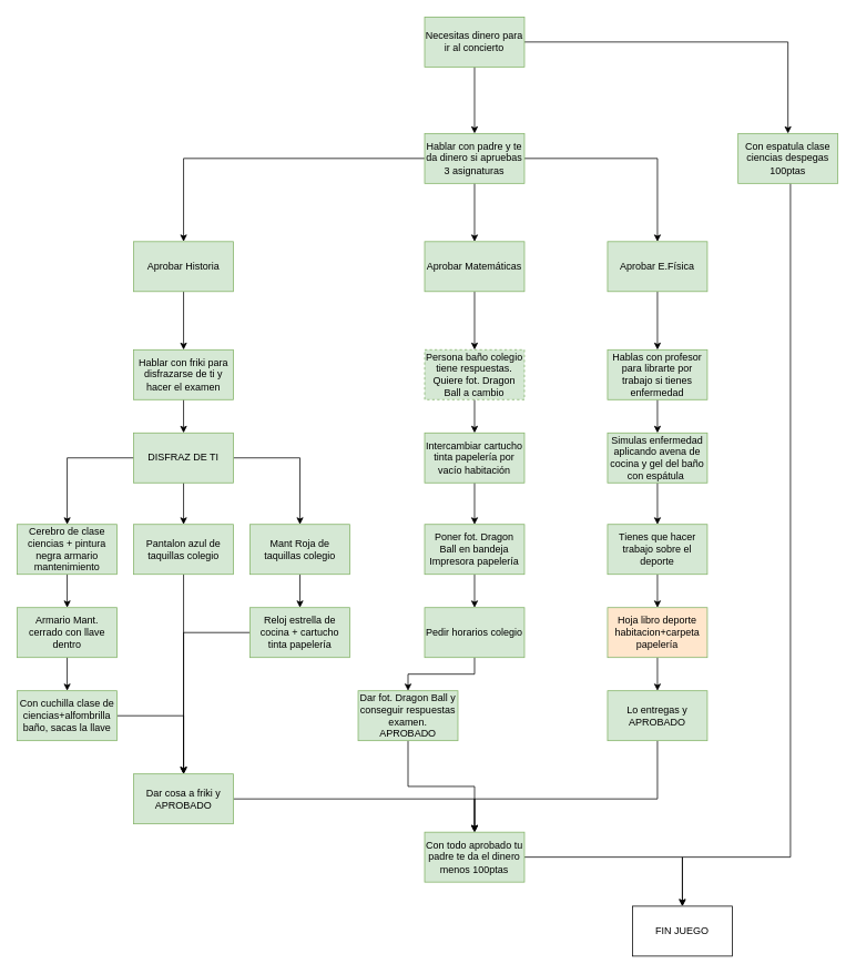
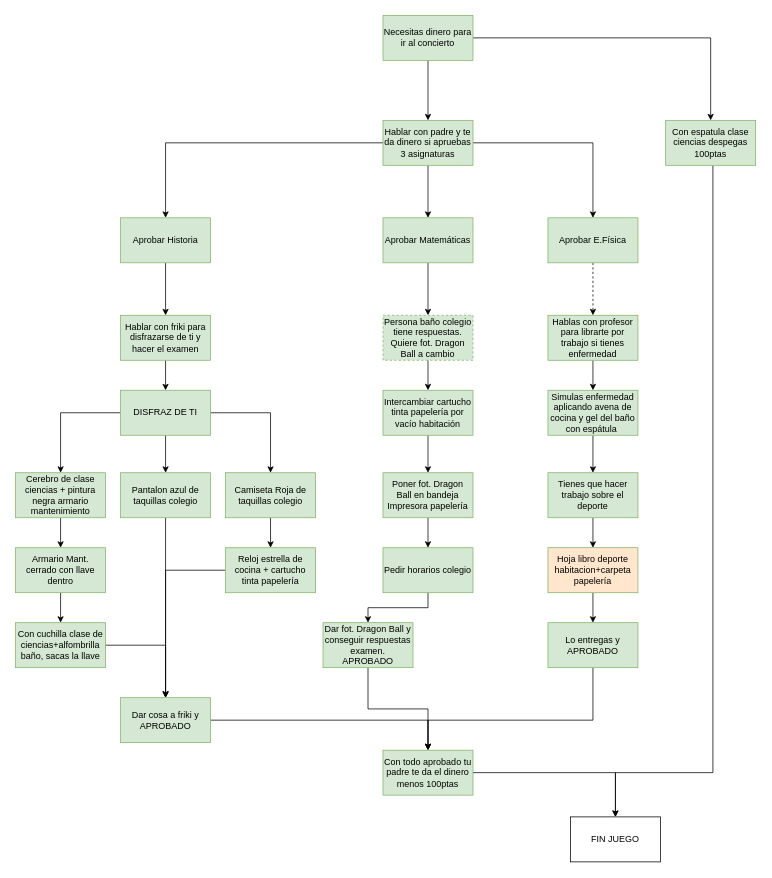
- <mxCell id="13" value="" style="edgeStyle=orthogonalEdgeStyle;rounded=0;orthogonalLoop=1;jettySize=auto;html=1;" edge="1" parent="1" source="14" target="42"><mxGeometry relative="1" as="geometry" /></mxCell>
+ <mxCell id="13" value="" style="edgeStyle=orthogonalEdgeStyle;rounded=0;orthogonalLoop=1;jettySize=auto;html=1;dashed=1;" edge="1" parent="1" source="14" target="42"><mxGeometry relative="1" as="geometry" /></mxCell>
- <mxCell id="24" value="Mant Roja de taquillas colegio" style="whiteSpace=wrap;html=1;rounded=0;fillColor=#d5e8d4;strokeColor=#82b366;" vertex="1" parent="1"><mxGeometry x="300" y="630" width="120" height="60" as="geometry" /></mxCell>
+ <mxCell id="24" value="Camiseta Roja de taquillas colegio" style="whiteSpace=wrap;html=1;rounded=0;fillColor=#d5e8d4;strokeColor=#82b366;" vertex="1" parent="1"><mxGeometry x="300" y="630" width="120" height="60" as="geometry" /></mxCell>
